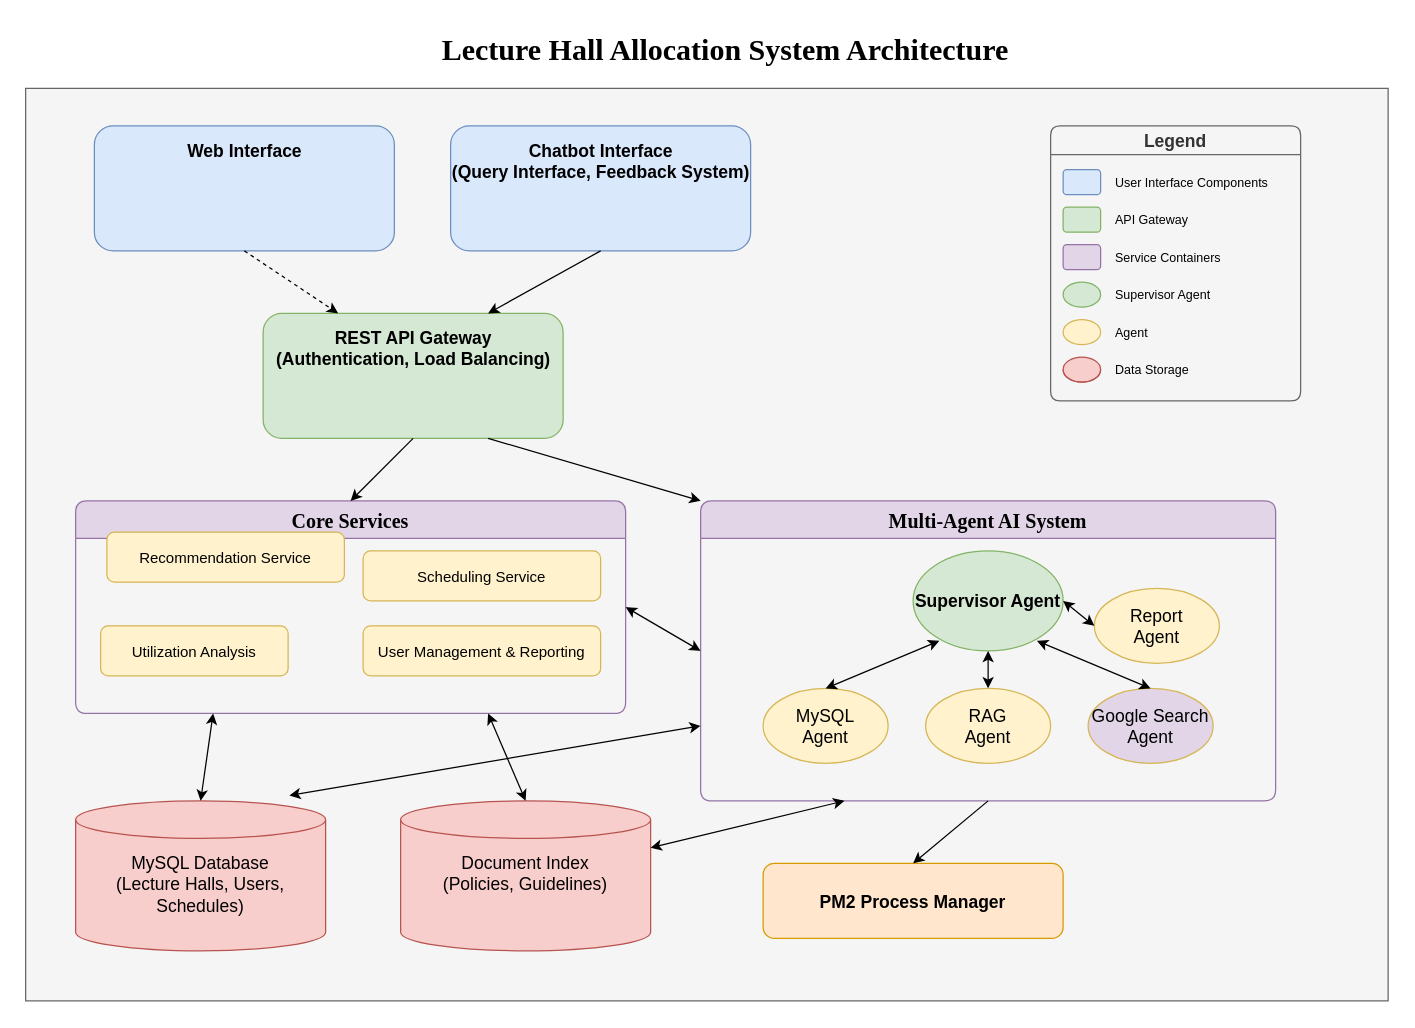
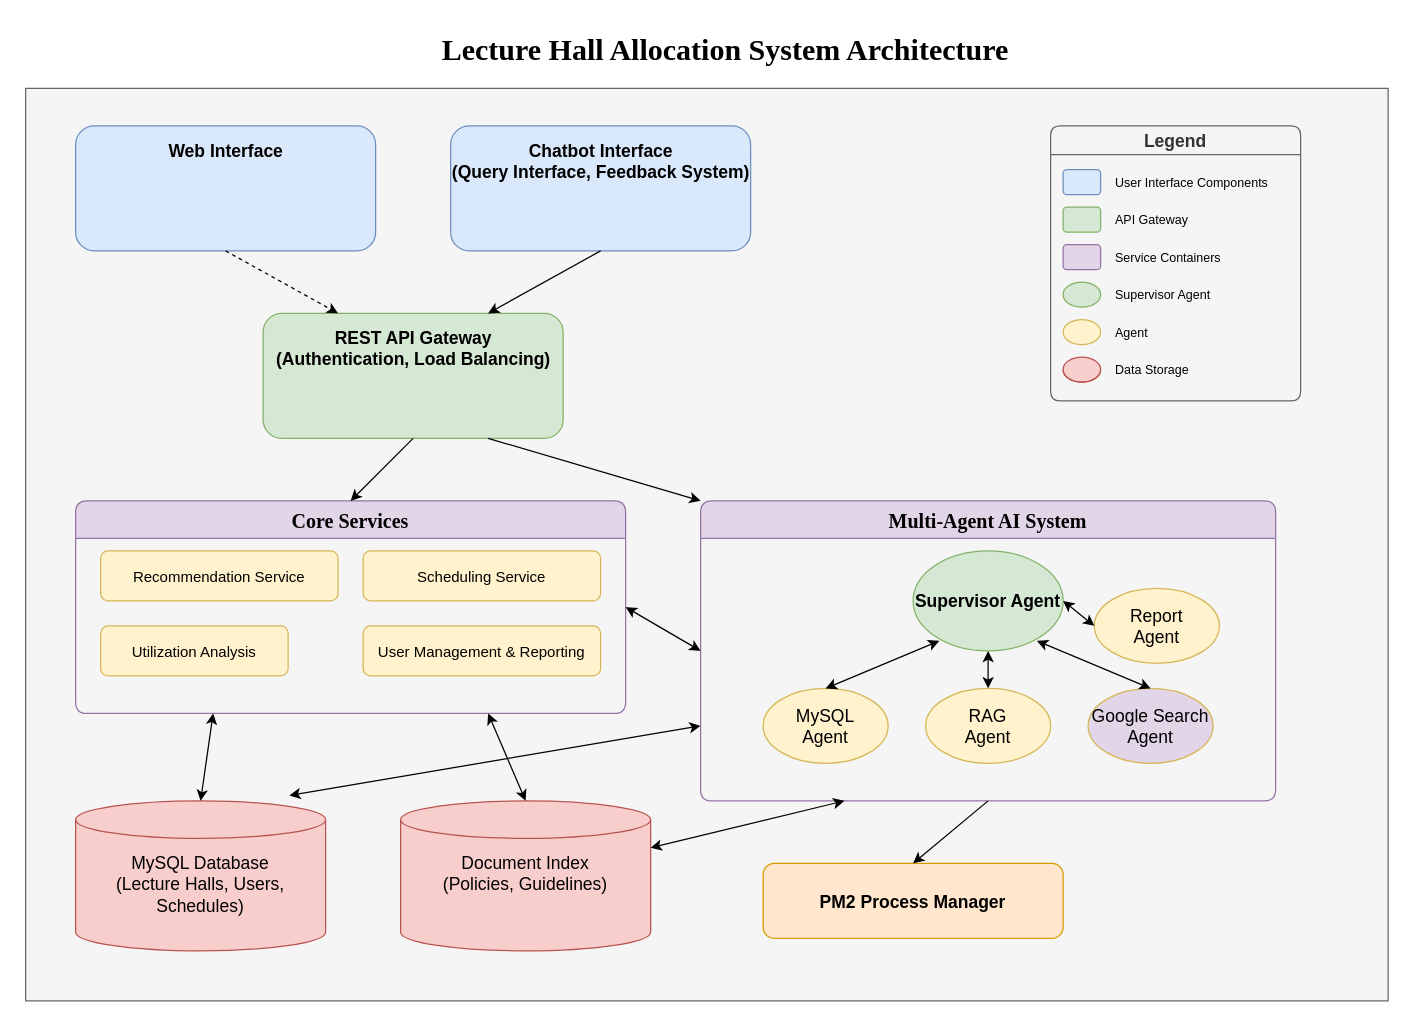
- <mxCell id="4" value="Web Interface" style="rounded=1;fillColor=#dae8fc;strokeColor=#6c8ebf;fontSize=14;fontStyle=1;fontFamily=Arial;verticalAlign=top;align=center;spacingTop=5;html=1;" parent="1" vertex="1"><mxGeometry x="75" y="100" width="240" height="100" as="geometry" /></mxCell>
+ <mxCell id="4" value="Web Interface" style="rounded=1;fillColor=#dae8fc;strokeColor=#6c8ebf;fontSize=14;fontStyle=1;fontFamily=Arial;verticalAlign=top;align=center;spacingTop=5;html=1;" parent="1" vertex="1"><mxGeometry x="60" y="100" width="240" height="100" as="geometry" /></mxCell>
- <mxCell id="8" value="Recommendation Service" style="rounded=1;fillColor=#fff2cc;strokeColor=#d6b656;fontSize=12;fontFamily=Arial;" parent="7" vertex="1"><mxGeometry x="25" y="25" width="190" height="40" as="geometry" /></mxCell>
+ <mxCell id="8" value="Recommendation Service" style="rounded=1;fillColor=#fff2cc;strokeColor=#d6b656;fontSize=12;fontFamily=Arial;" parent="7" vertex="1"><mxGeometry x="20" y="40" width="190" height="40" as="geometry" /></mxCell>
